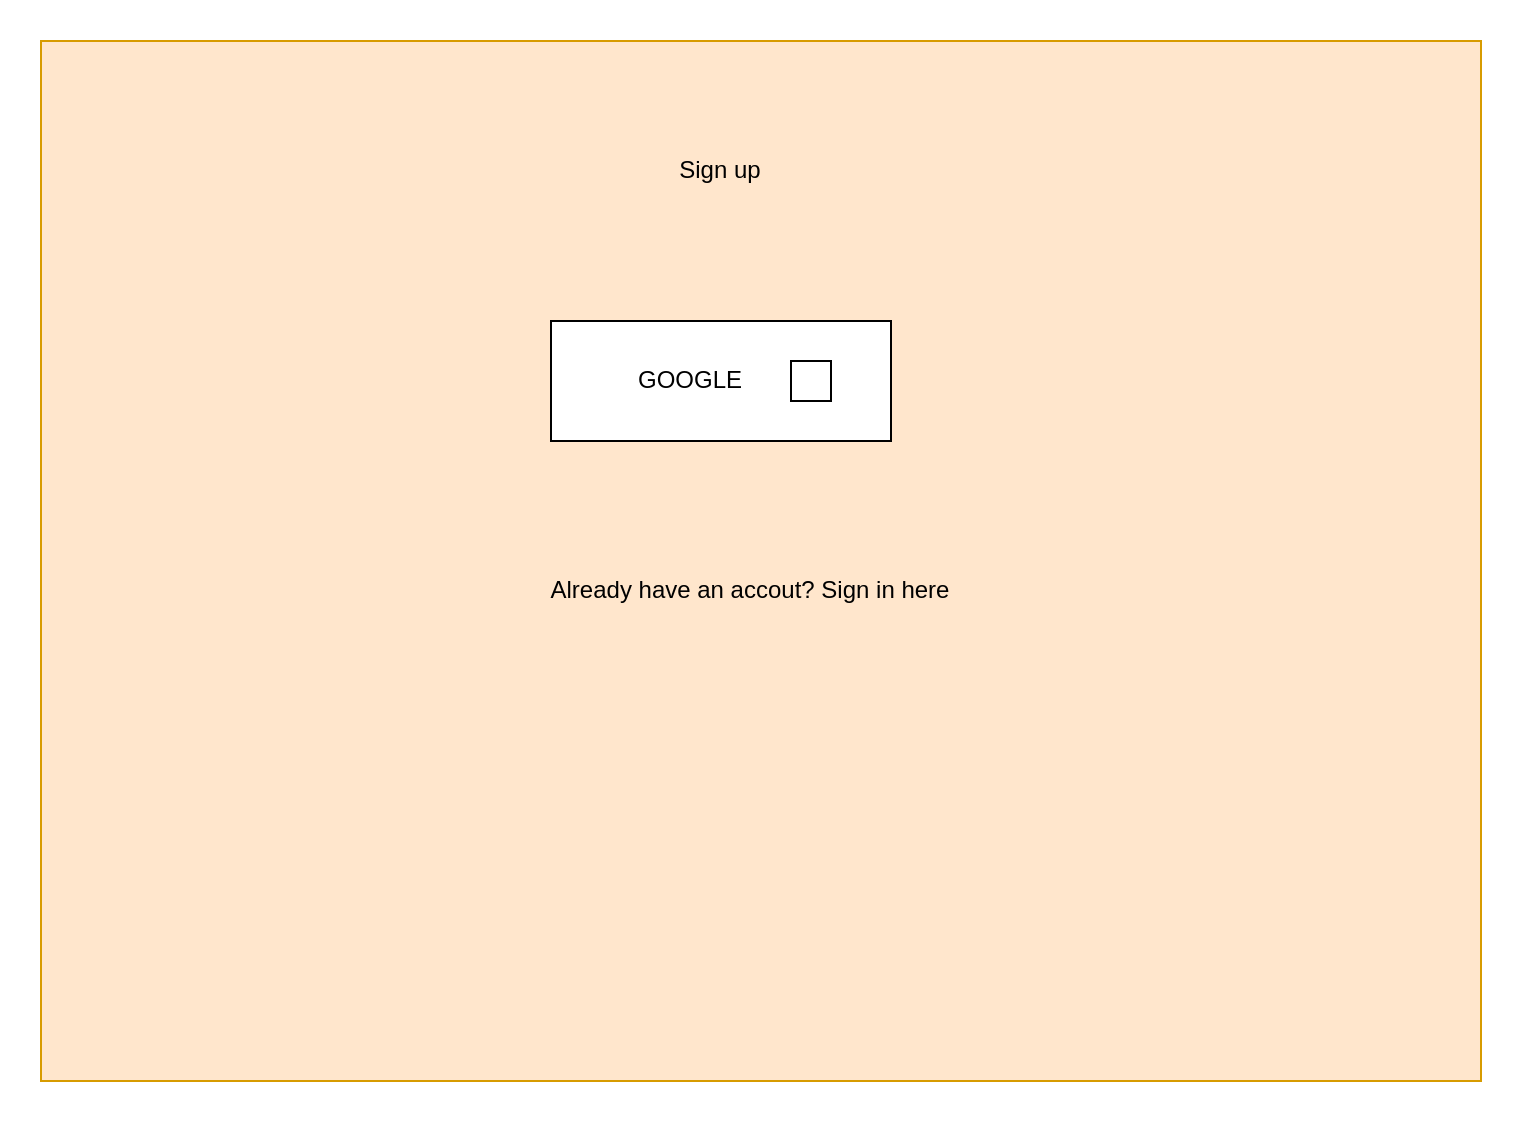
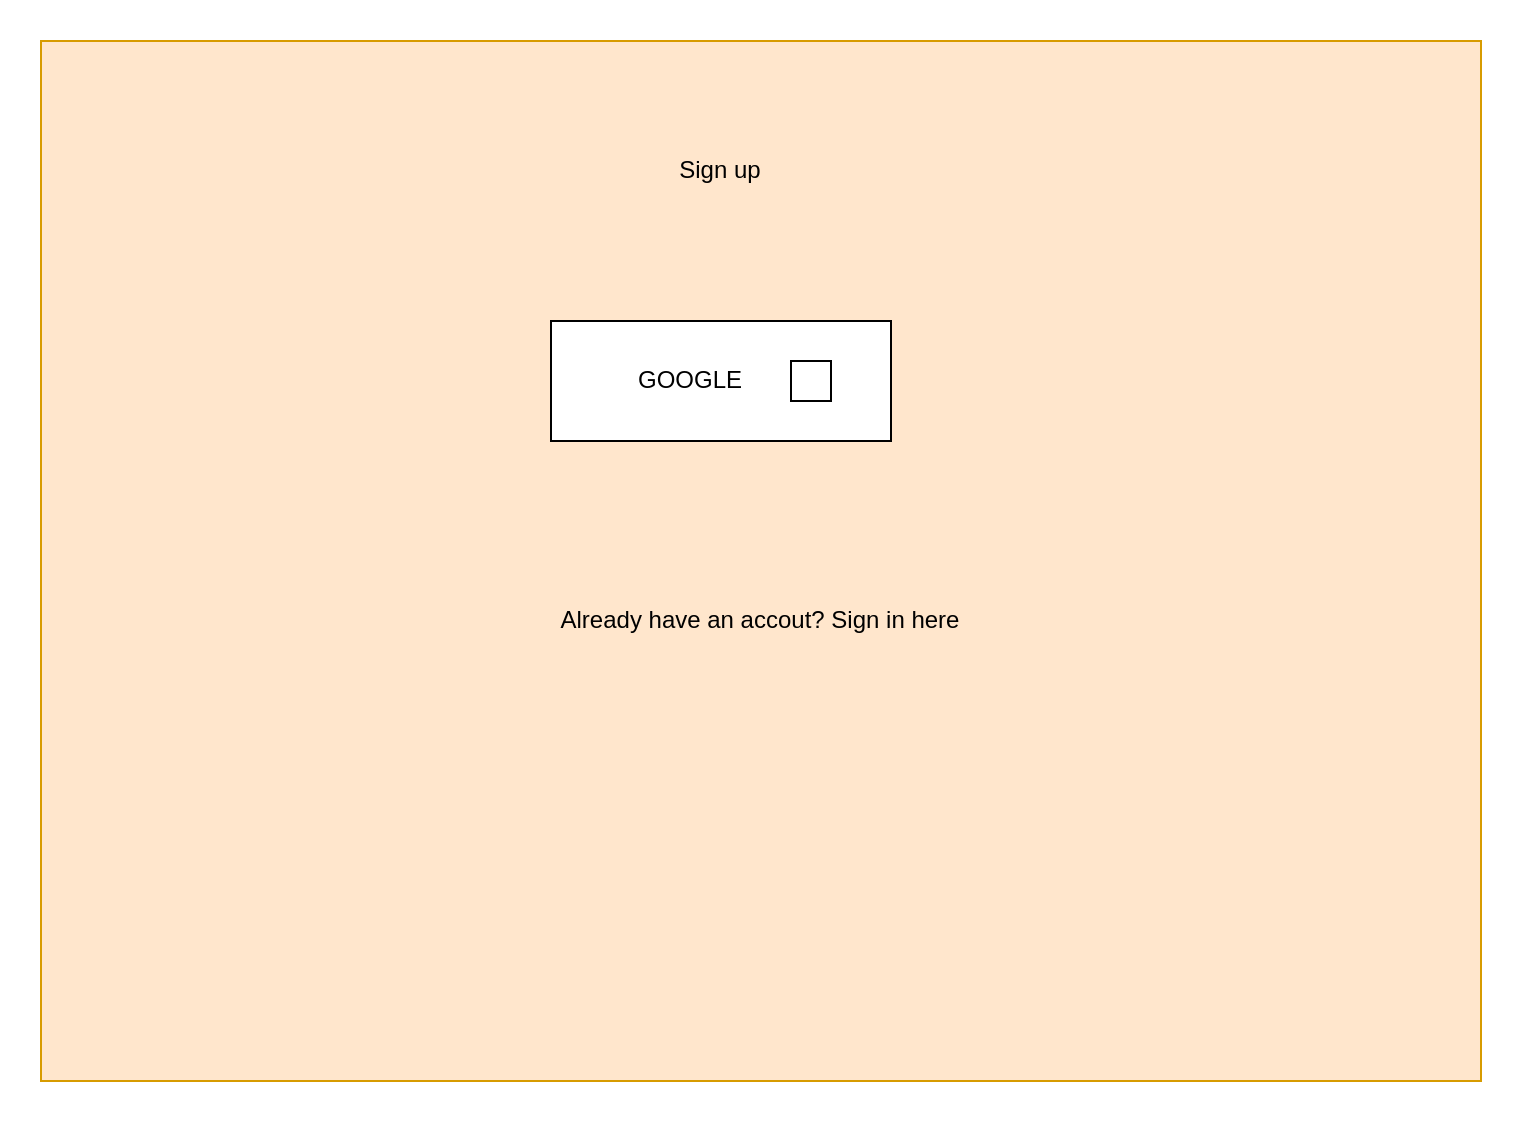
- <mxCell id="7" value="&lt;font style=&quot;color: light-dark(rgb(0, 0, 0), rgb(0, 0, 0));&quot;&gt;Already have an accout? Sign in&lt;/font&gt;&lt;font style=&quot;color: light-dark(rgb(0, 0, 0), rgb(51, 51, 255));&quot;&gt; here&lt;/font&gt;" style="text;html=1;align=center;verticalAlign=middle;whiteSpace=wrap;rounded=0;" vertex="1" parent="1"><mxGeometry x="245" y="280" width="260" height="30" as="geometry" /></mxCell>
+ <mxCell id="7" value="&lt;font style=&quot;color: light-dark(rgb(0, 0, 0), rgb(0, 0, 0));&quot;&gt;Already have an accout? Sign in&lt;/font&gt;&lt;font style=&quot;color: light-dark(rgb(0, 0, 0), rgb(51, 51, 255));&quot;&gt; here&lt;/font&gt;" style="text;html=1;align=center;verticalAlign=middle;whiteSpace=wrap;rounded=0;" vertex="1" parent="1"><mxGeometry x="250" y="295" width="260" height="30" as="geometry" /></mxCell>
